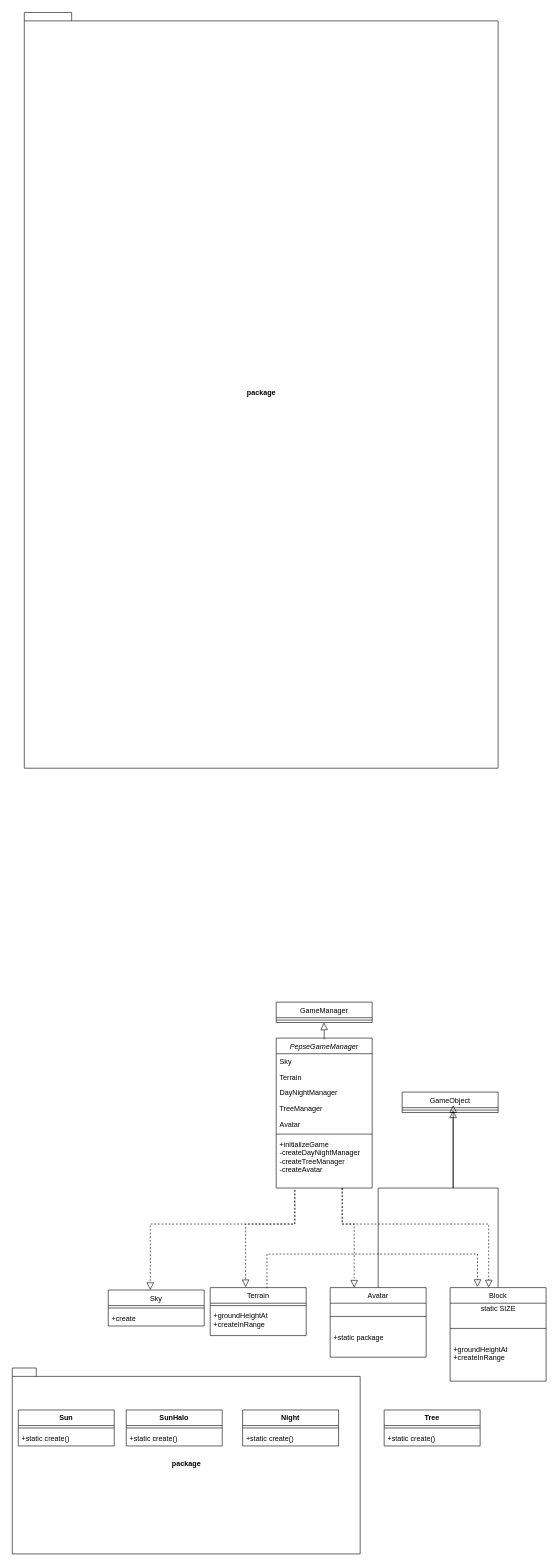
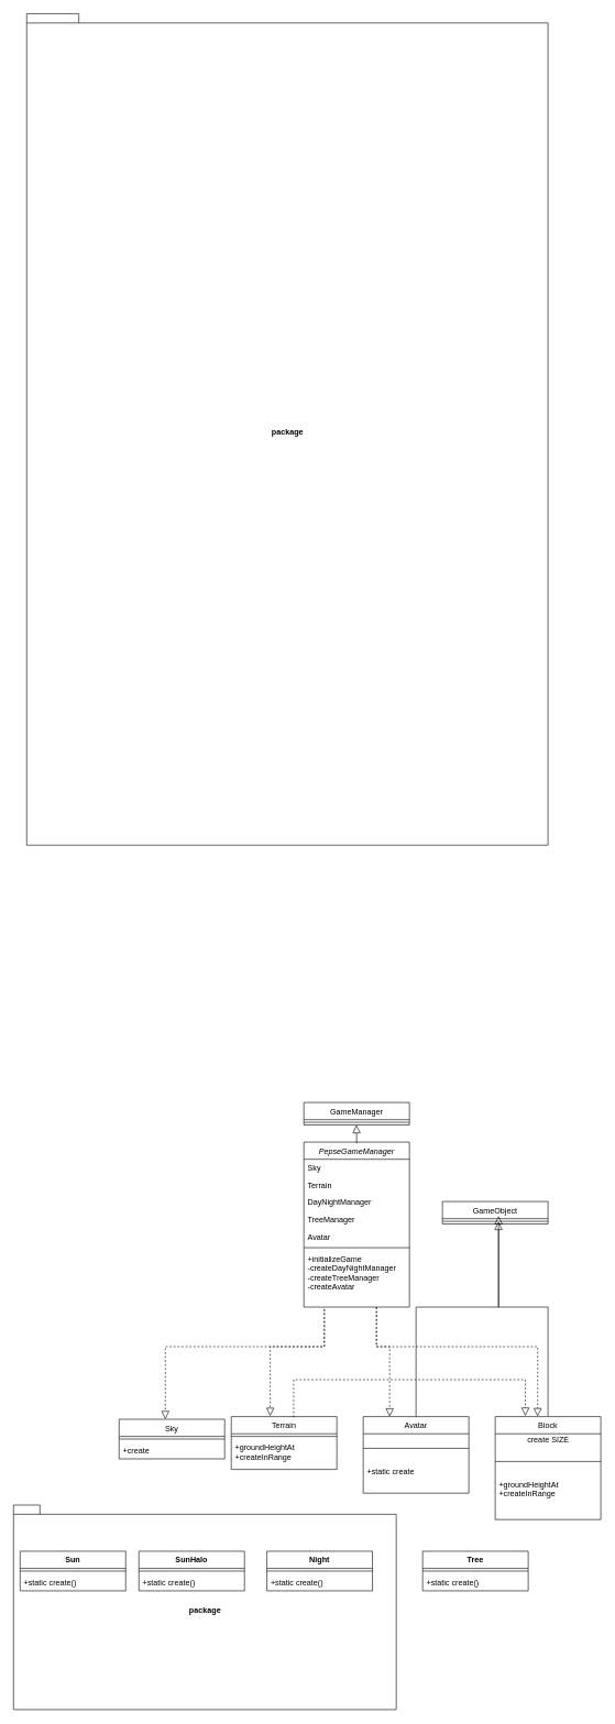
- <mxCell id="23" value="static SIZE" style="text;html=1;align=center;verticalAlign=middle;resizable=0;points=[];autosize=1;strokeColor=none;fillColor=none;" parent="22" vertex="1"><mxGeometry y="26" width="160" height="20" as="geometry" /></mxCell>
+ <mxCell id="23" value="create SIZE" style="text;html=1;align=center;verticalAlign=middle;resizable=0;points=[];autosize=1;strokeColor=none;fillColor=none;" parent="22" vertex="1"><mxGeometry y="26" width="160" height="20" as="geometry" /></mxCell>
- <mxCell id="28" value="+static package" style="text;align=left;verticalAlign=top;spacingLeft=4;spacingRight=4;overflow=hidden;rotatable=0;points=[[0,0.5],[1,0.5]];portConstraint=eastwest;" parent="26" vertex="1"><mxGeometry y="70" width="160" height="46" as="geometry" /></mxCell>
+ <mxCell id="28" value="+static create" style="text;align=left;verticalAlign=top;spacingLeft=4;spacingRight=4;overflow=hidden;rotatable=0;points=[[0,0.5],[1,0.5]];portConstraint=eastwest;" parent="26" vertex="1"><mxGeometry y="70" width="160" height="46" as="geometry" /></mxCell>
